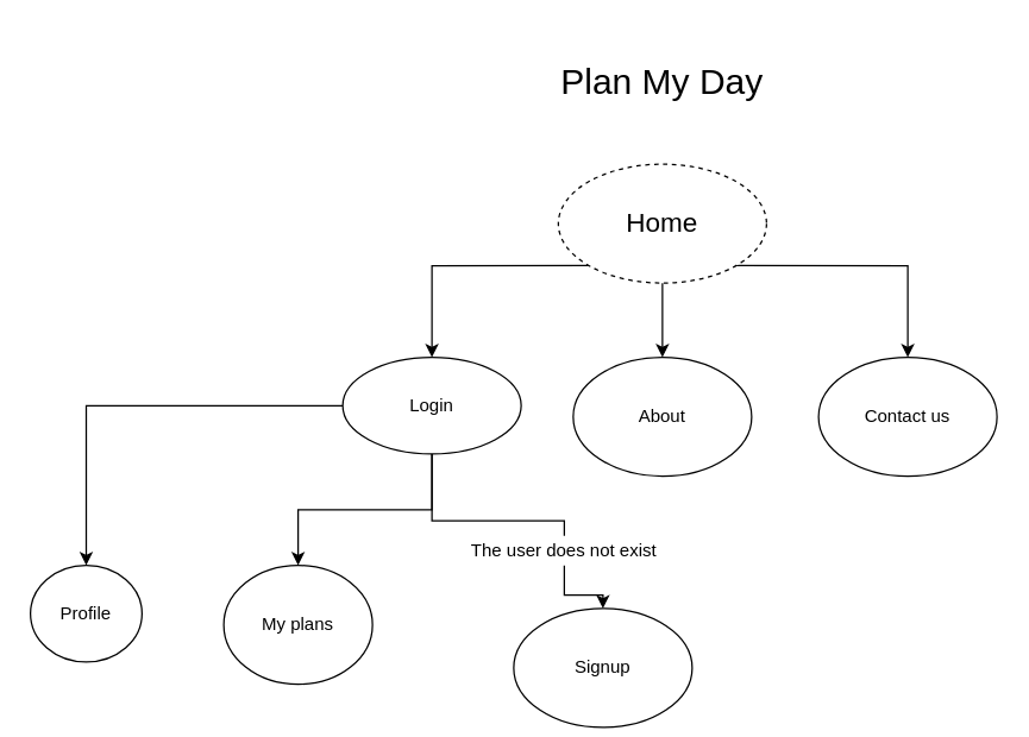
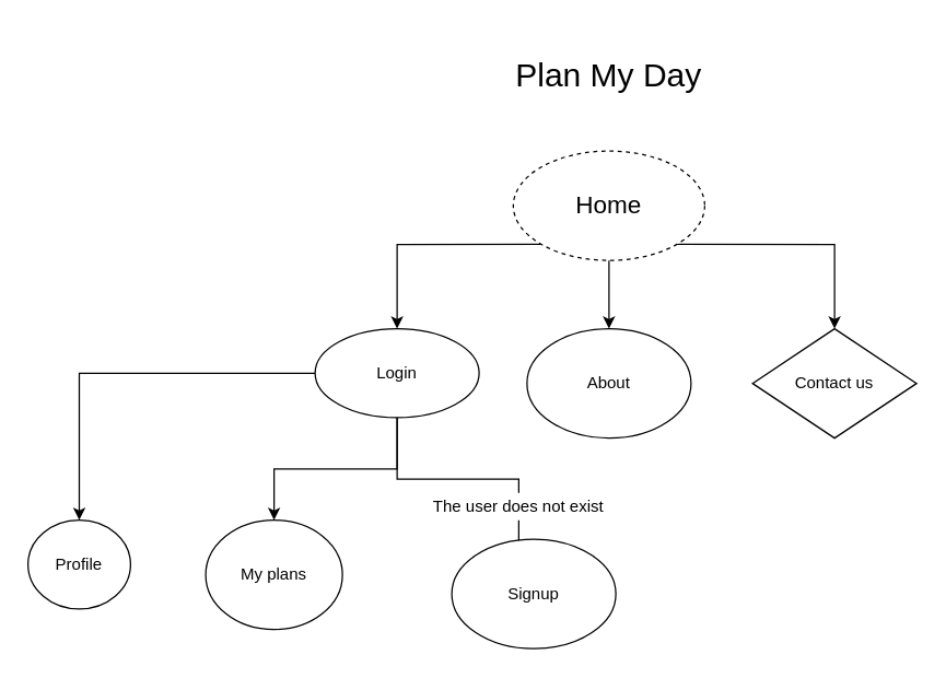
- <mxCell id="12" value="Contact us" style="ellipse;whiteSpace=wrap;html=1;" vertex="1" parent="1"><mxGeometry x="550" y="240" width="120" height="80" as="geometry" /></mxCell>
+ <mxCell id="12" value="Contact us" style="rhombus;whiteSpace=wrap;html=1;" vertex="1" parent="1"><mxGeometry x="550" y="240" width="120" height="80" as="geometry" /></mxCell>
- <mxCell id="15" value="Signup" style="ellipse;whiteSpace=wrap;html=1;" vertex="1" parent="1"><mxGeometry x="345" y="409" width="120" height="80" as="geometry" /></mxCell>
+ <mxCell id="15" value="Signup" style="ellipse;whiteSpace=wrap;html=1;" vertex="1" parent="1"><mxGeometry x="330" y="394" width="120" height="80" as="geometry" /></mxCell>
